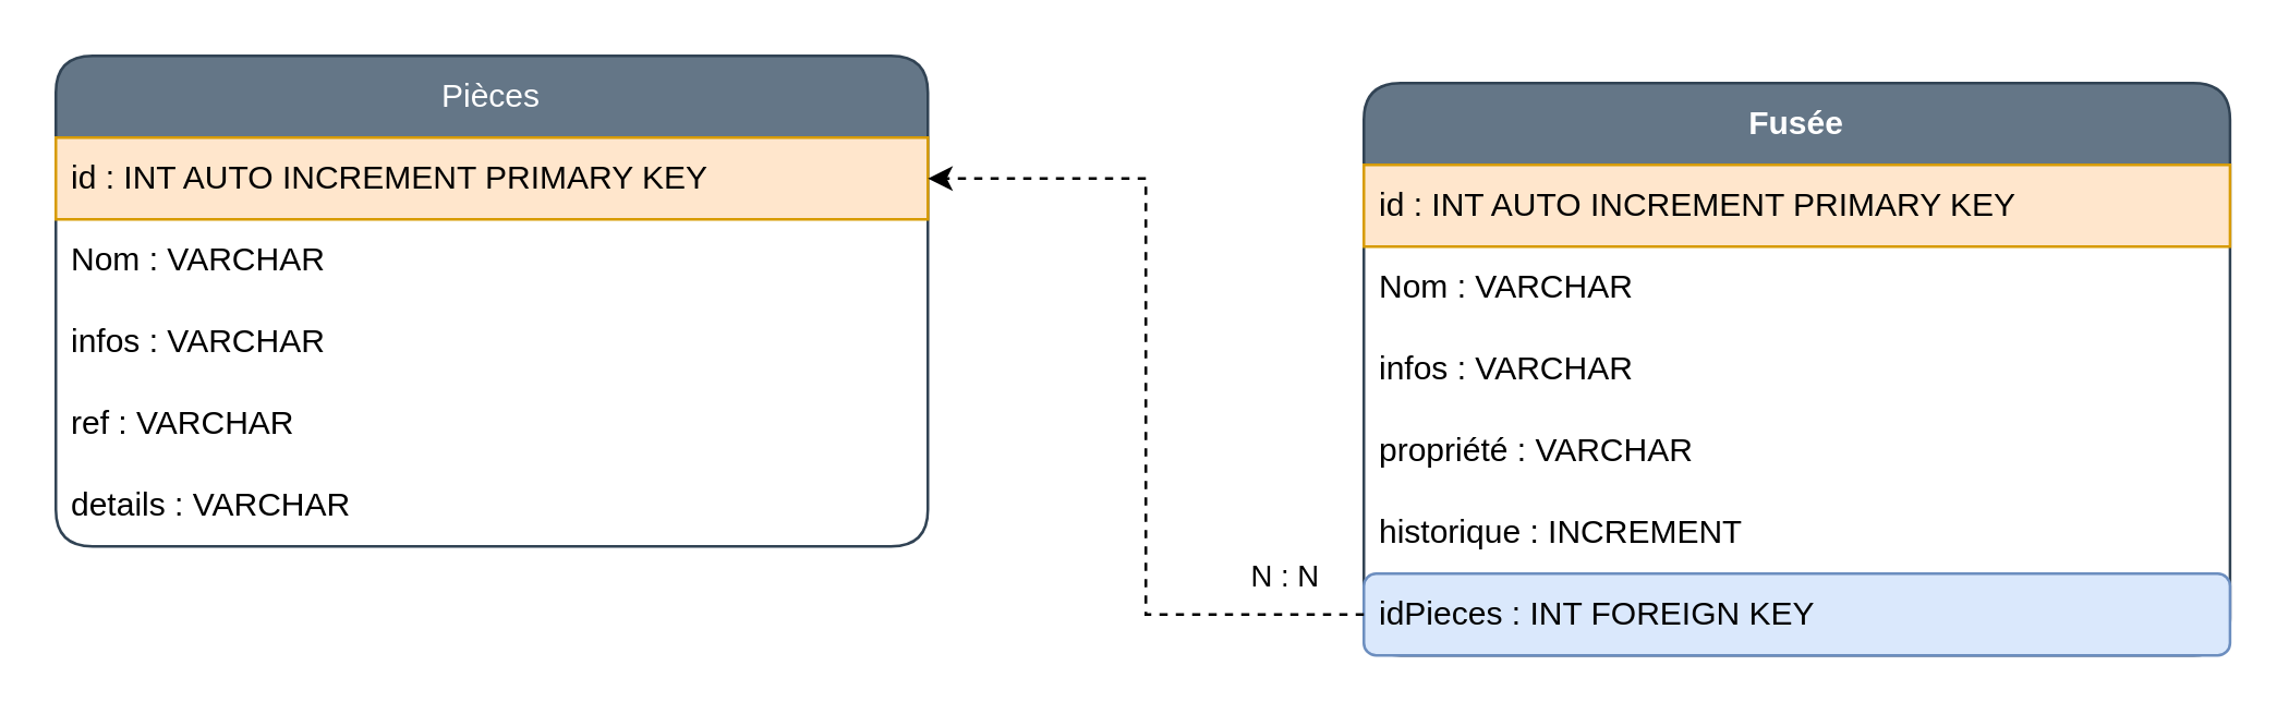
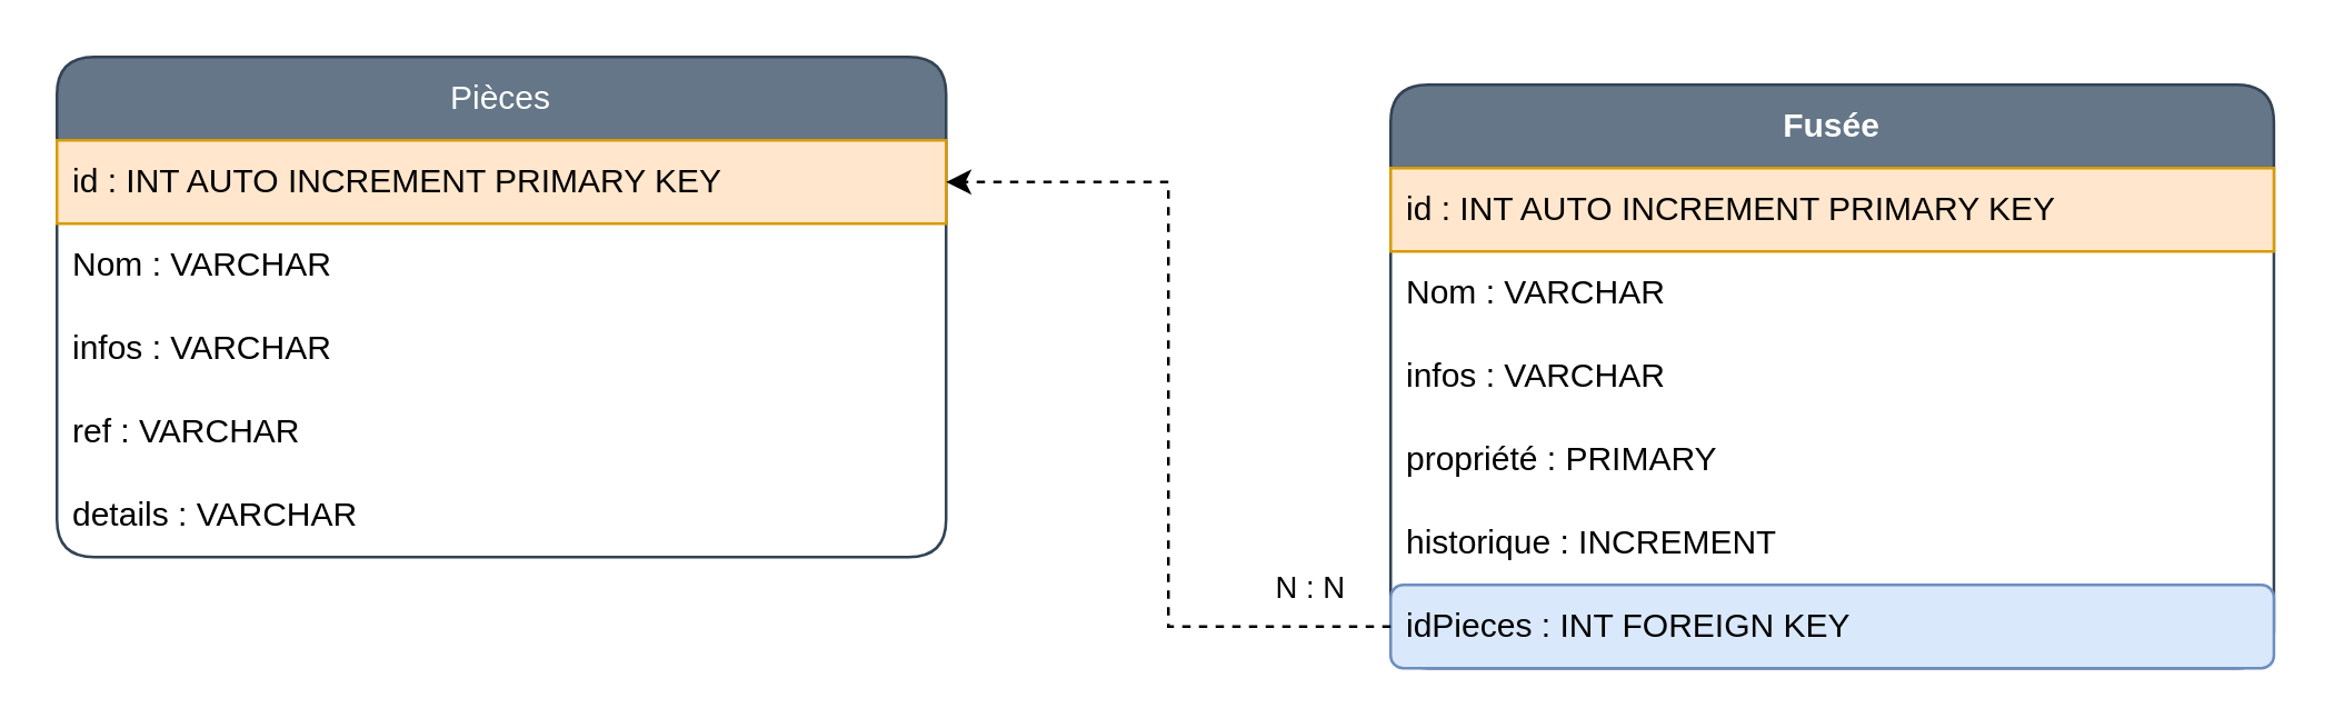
- <mxCell id="6" value="propriété : VARCHAR" style="text;strokeColor=none;fillColor=none;align=left;verticalAlign=middle;spacingLeft=4;spacingRight=4;overflow=hidden;points=[[0,0.5],[1,0.5]];portConstraint=eastwest;rotatable=0;whiteSpace=wrap;html=1;rounded=1;" vertex="1" parent="2"><mxGeometry y="120" width="317.87" height="30" as="geometry" /></mxCell>
+ <mxCell id="6" value="propriété : PRIMARY" style="text;strokeColor=none;fillColor=none;align=left;verticalAlign=middle;spacingLeft=4;spacingRight=4;overflow=hidden;points=[[0,0.5],[1,0.5]];portConstraint=eastwest;rotatable=0;whiteSpace=wrap;html=1;rounded=1;" vertex="1" parent="2"><mxGeometry y="120" width="317.87" height="30" as="geometry" /></mxCell>
